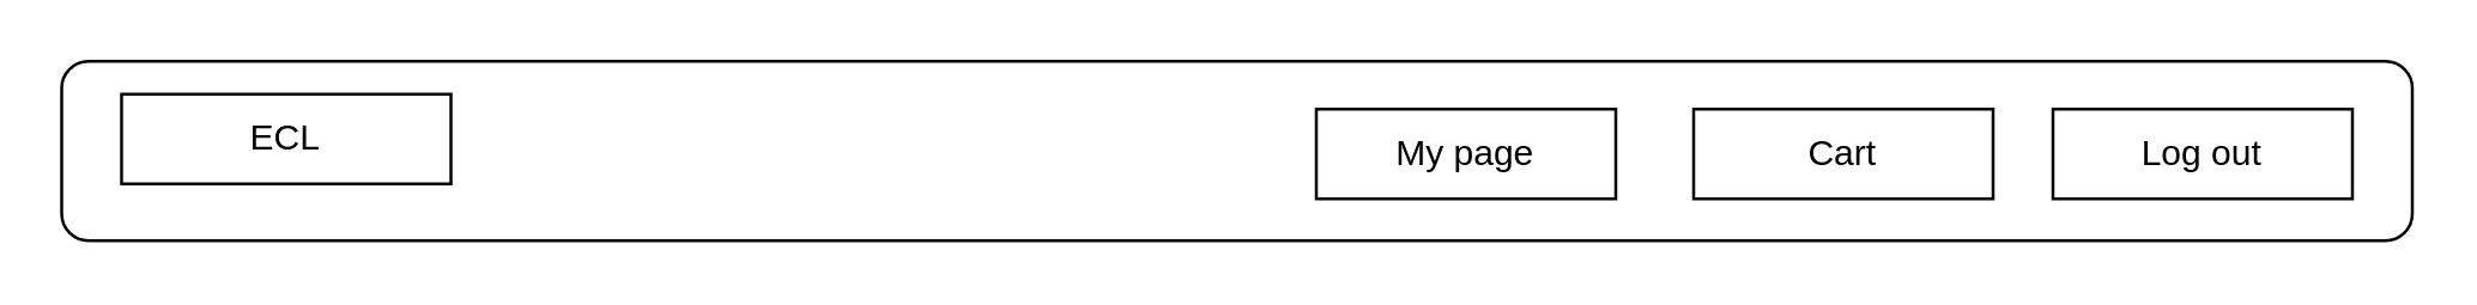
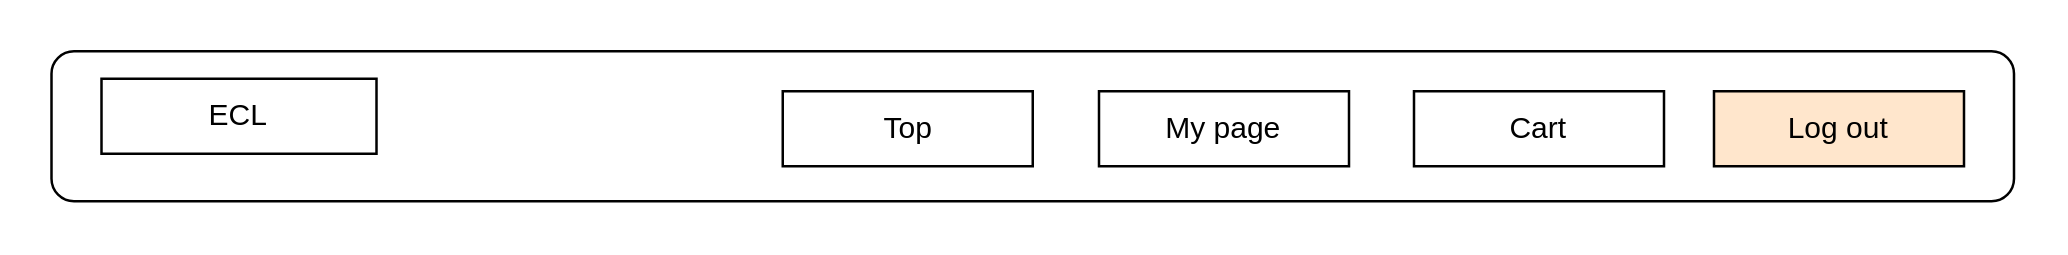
+ <mxCell id="4" value="Top" style="rounded=0;whiteSpace=wrap;html=1;" parent="1" vertex="1"><mxGeometry x="312.5" y="36" width="100" height="30" as="geometry" /></mxCell>
- <mxCell id="6" value="Log out" style="rounded=0;whiteSpace=wrap;html=1;" parent="1" vertex="1"><mxGeometry x="685" y="36" width="100" height="30" as="geometry" /></mxCell>
+ <mxCell id="6" value="Log out" style="rounded=0;whiteSpace=wrap;html=1;fillColor=#ffe6cc;" parent="1" vertex="1"><mxGeometry x="685" y="36" width="100" height="30" as="geometry" /></mxCell>
